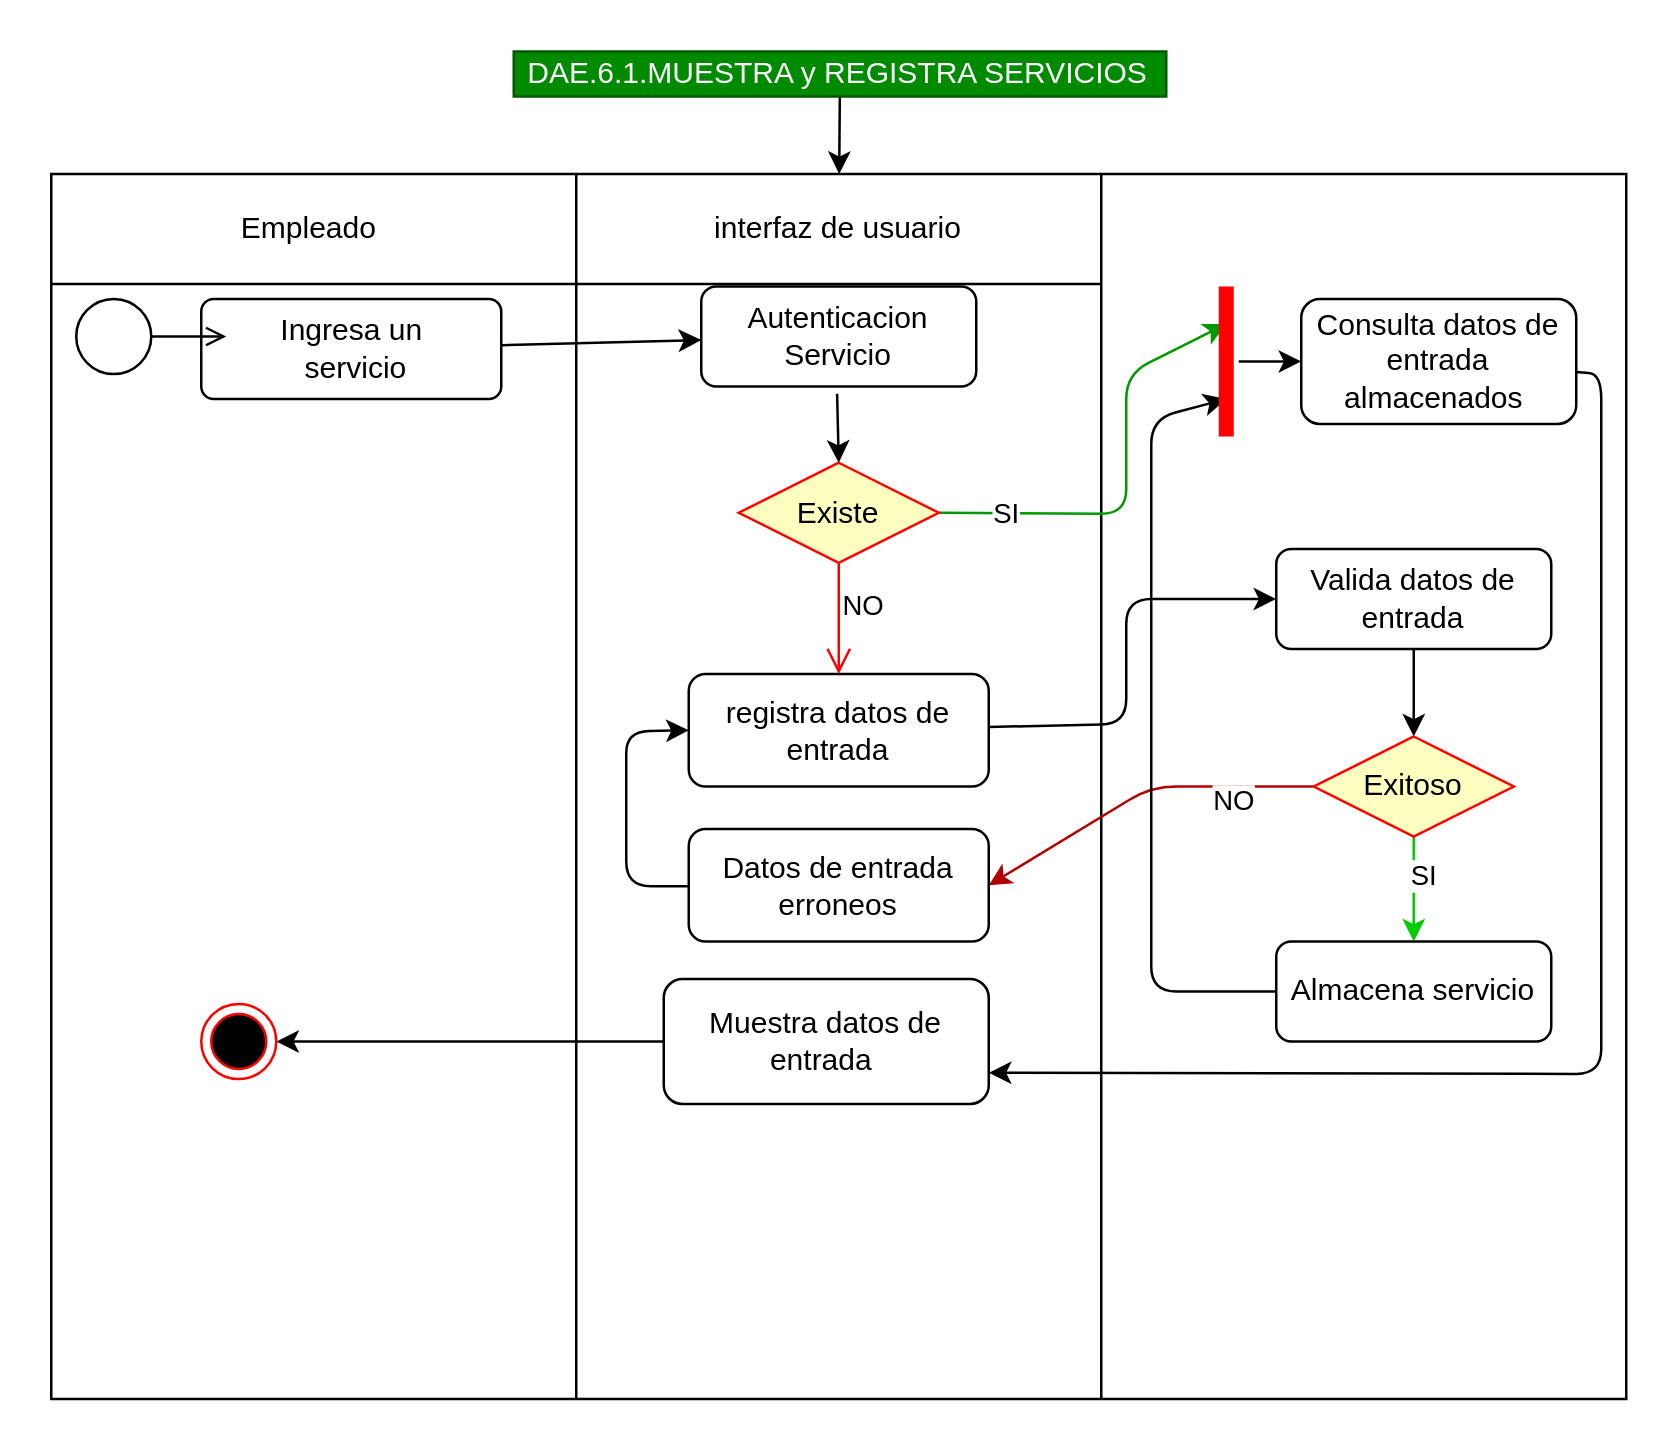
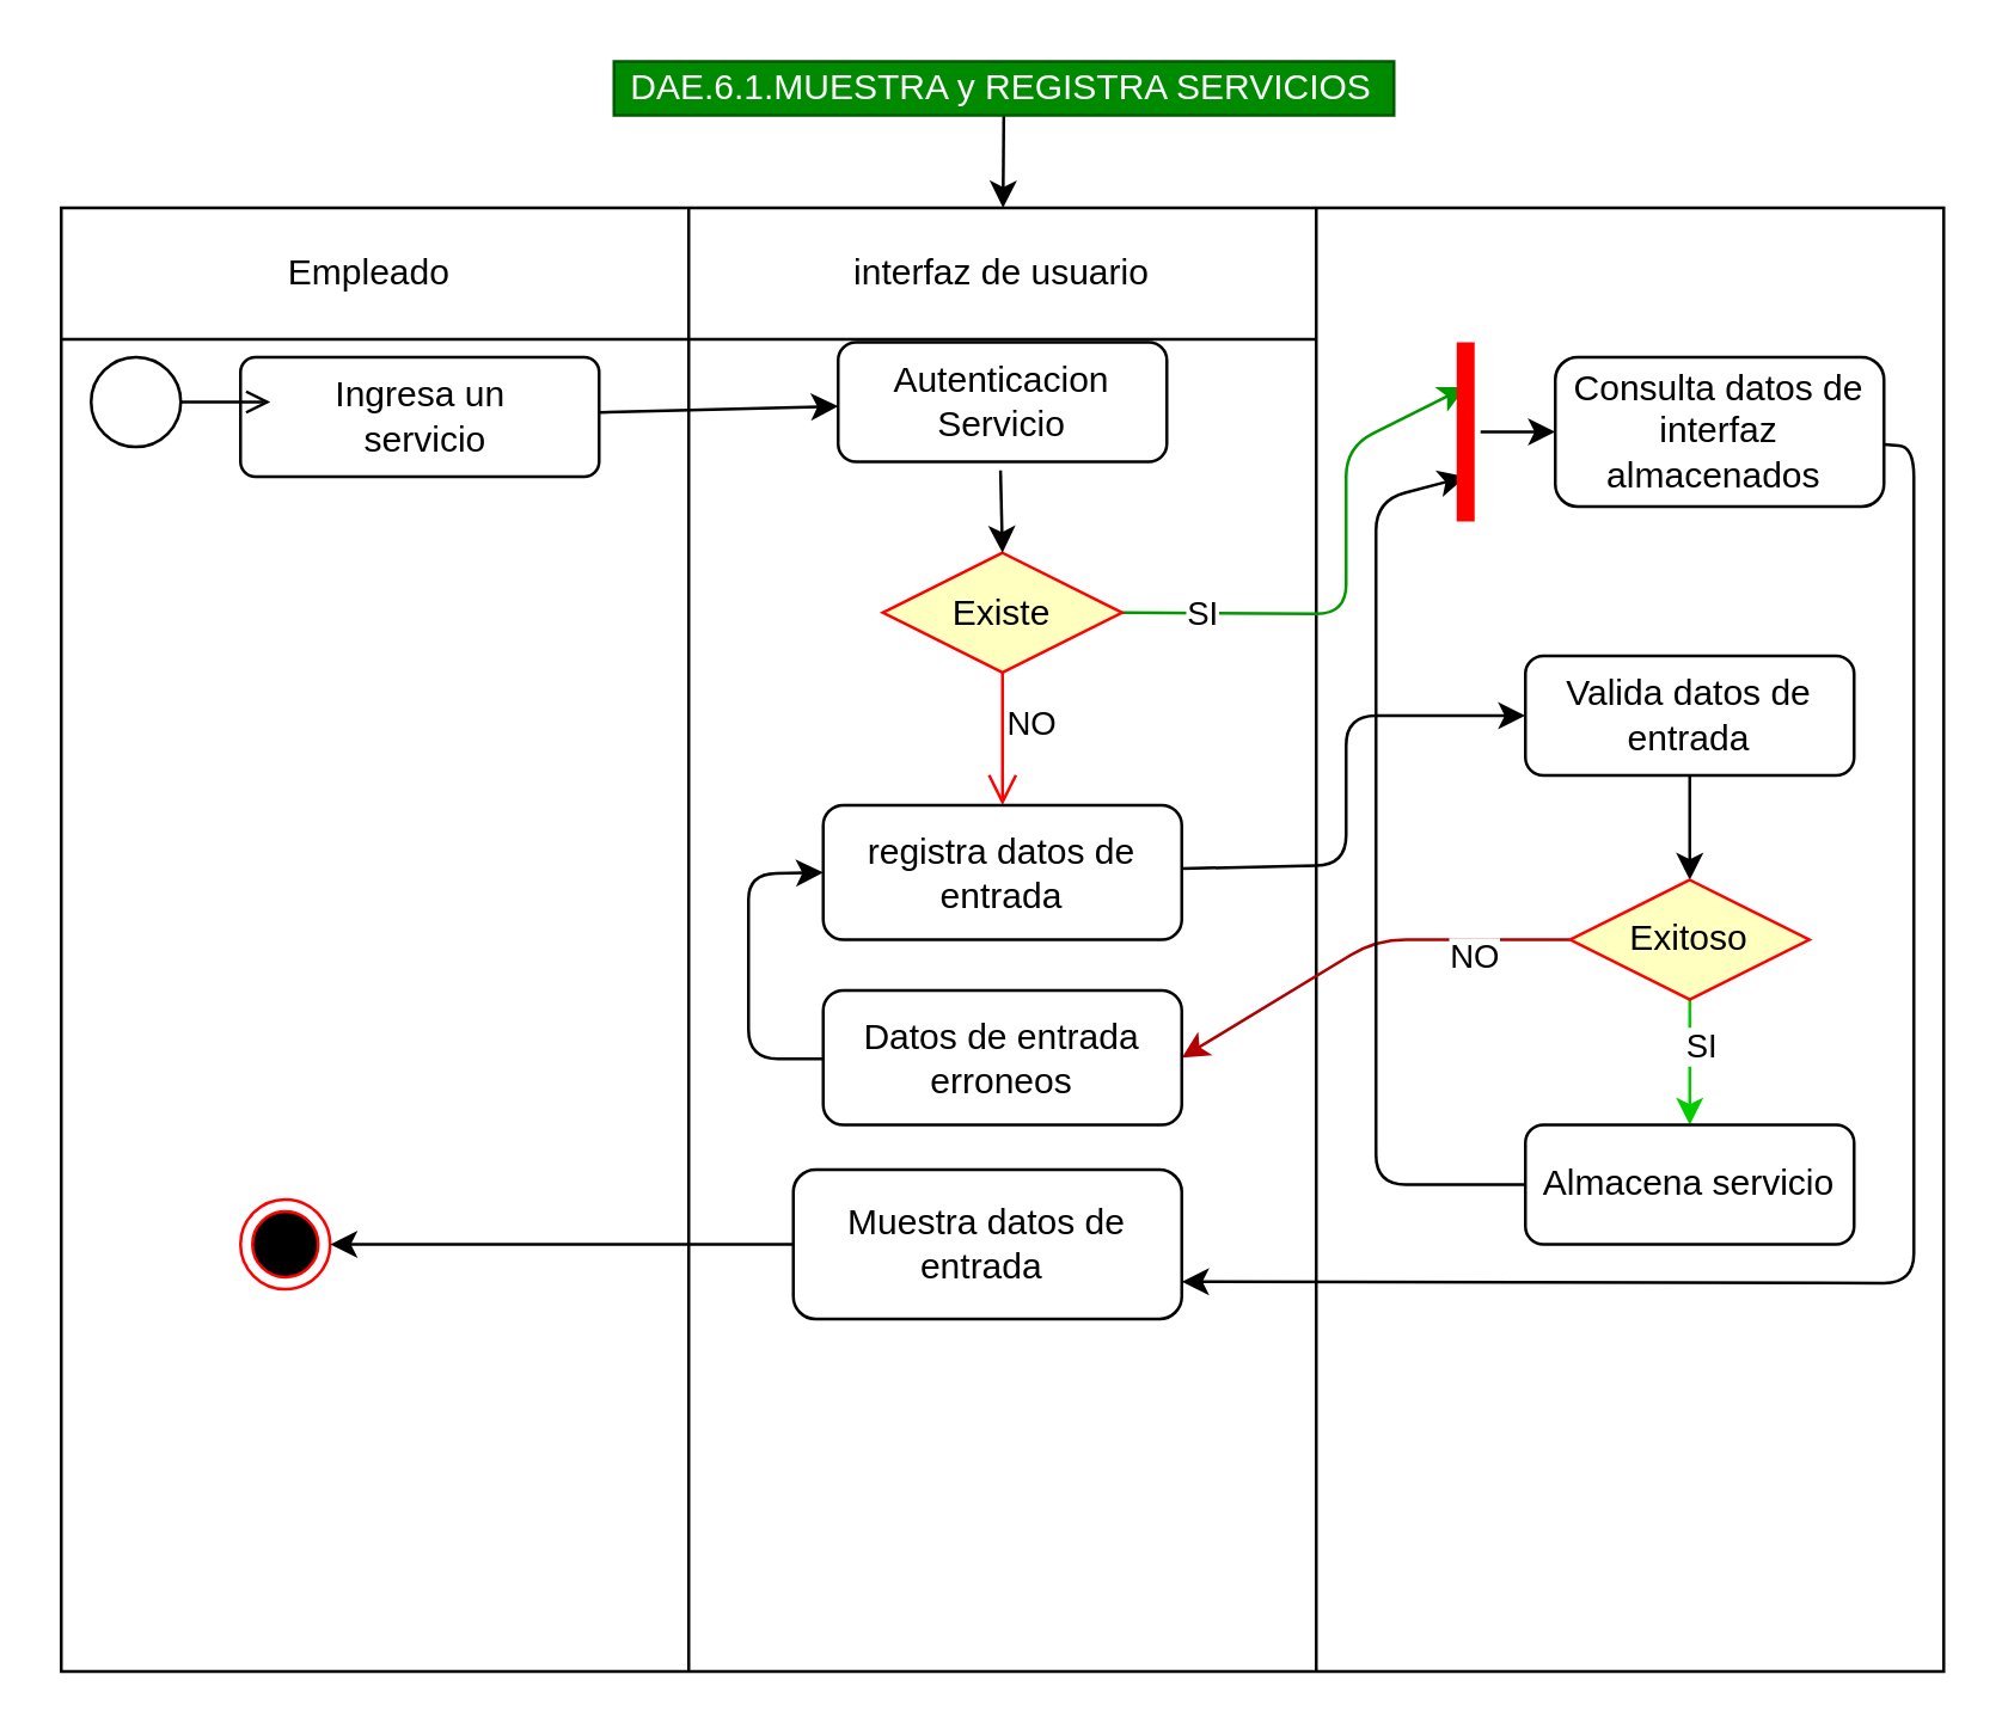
- <mxCell id="12" value="Consulta datos de entrada almacenados&amp;nbsp;" style="rounded=1;whiteSpace=wrap;html=1;fillColor=#FFFFFF;fontColor=#000000;" parent="1" vertex="1"><mxGeometry x="520" y="119" width="110" height="50" as="geometry" /></mxCell>
+ <mxCell id="12" value="Consulta datos de interfaz almacenados&amp;nbsp;" style="rounded=1;whiteSpace=wrap;html=1;fillColor=#FFFFFF;fontColor=#000000;" parent="1" vertex="1"><mxGeometry x="520" y="119" width="110" height="50" as="geometry" /></mxCell>
